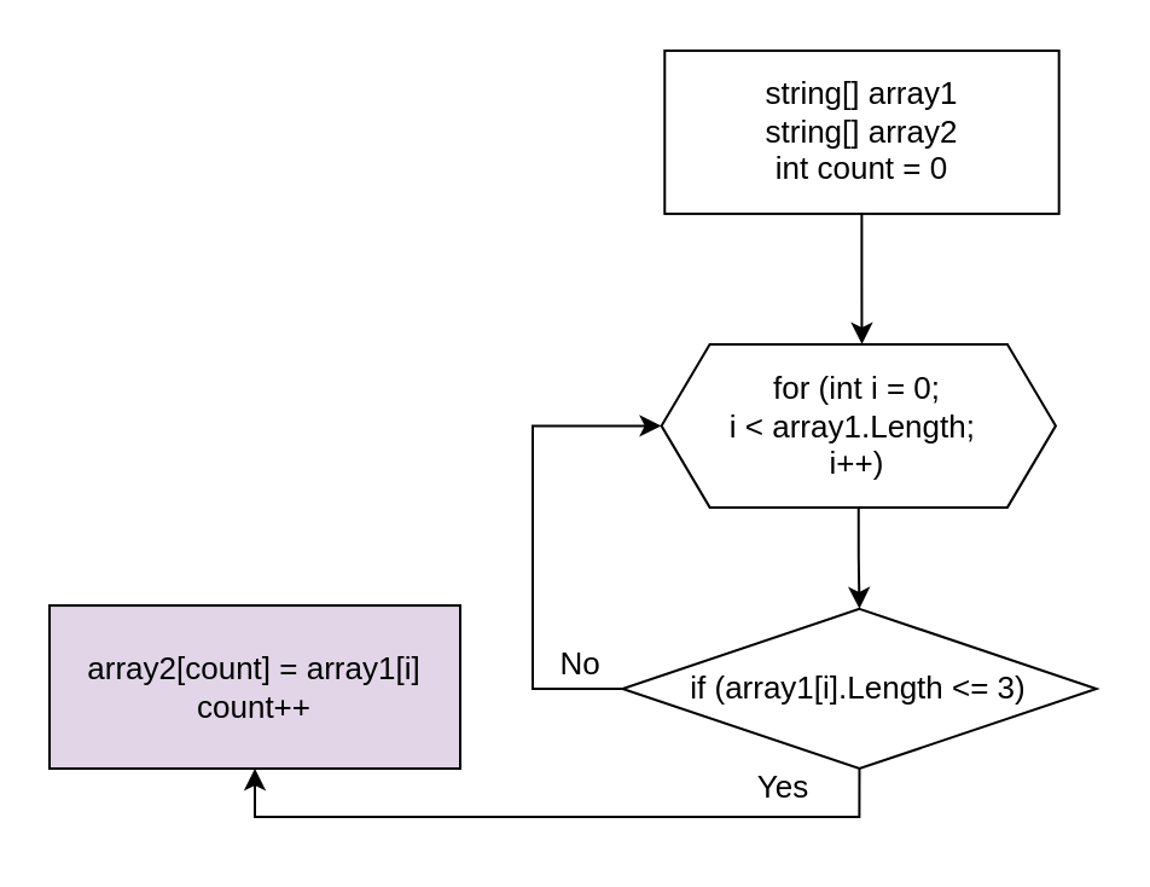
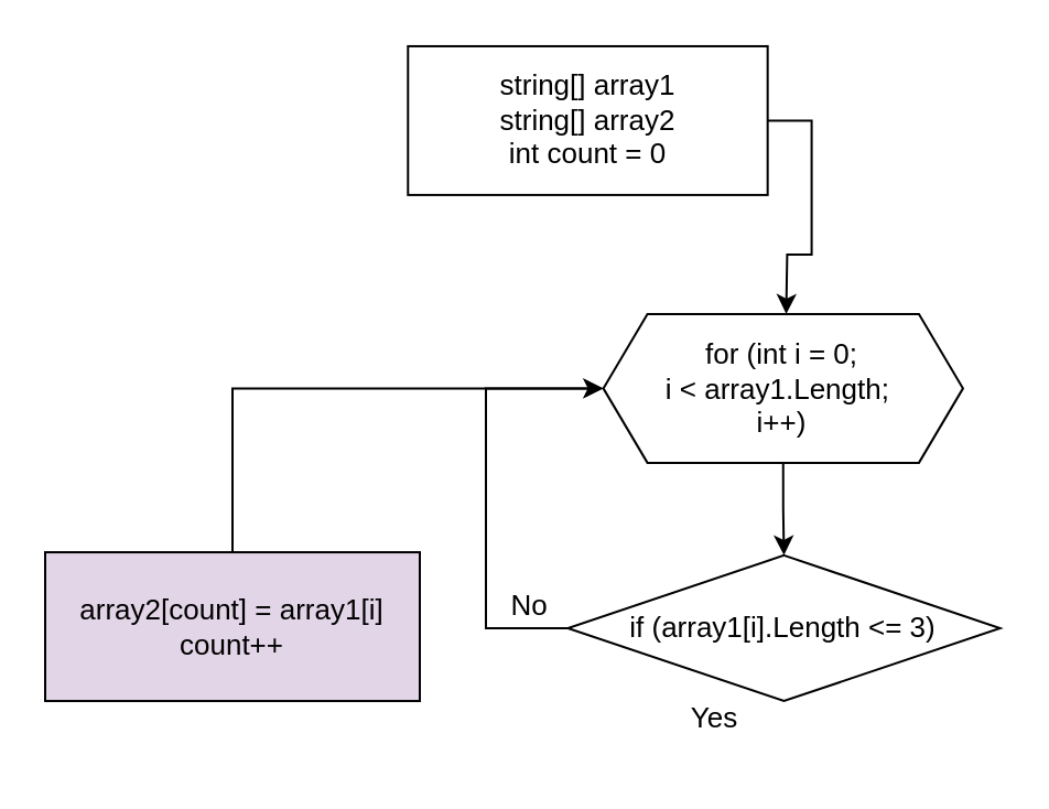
- <mxCell id="3" value="string[] array1&lt;br style=&quot;font-size: 13px;&quot;&gt;string[] array2&lt;br style=&quot;font-size: 13px;&quot;&gt;int count = 0" style="whiteSpace=wrap;html=1;fontSize=13;container=0;" parent="1" vertex="1"><mxGeometry x="274.64" y="20.479" width="163.2" height="67.485" as="geometry" /></mxCell>
+ <mxCell id="3" value="string[] array1&lt;br style=&quot;font-size: 13px;&quot;&gt;string[] array2&lt;br style=&quot;font-size: 13px;&quot;&gt;int count = 0" style="whiteSpace=wrap;html=1;fontSize=13;container=0;" parent="1" vertex="1"><mxGeometry x="184.64" y="20.479" width="163.2" height="67.485" as="geometry" /></mxCell>
+ <mxCell id="8" style="edgeStyle=orthogonalEdgeStyle;rounded=0;orthogonalLoop=1;jettySize=auto;html=1;exitX=0.5;exitY=0;exitDx=0;exitDy=0;entryX=0;entryY=0.5;entryDx=0;entryDy=0;fontSize=13;" edge="1" parent="1" source="7" target="4"><mxGeometry relative="1" as="geometry"><mxPoint x="157" y="101.46" as="sourcePoint" /><mxPoint x="-244.2" y="101.46" as="targetPoint" /></mxGeometry></mxCell>
- <mxCell id="6" style="edgeStyle=orthogonalEdgeStyle;rounded=0;orthogonalLoop=1;jettySize=auto;html=1;exitX=0.5;exitY=1;exitDx=0;exitDy=0;entryX=0.5;entryY=1;entryDx=0;entryDy=0;fontSize=13;" edge="1" parent="1" source="5" target="7"><mxGeometry relative="1" as="geometry"><mxPoint x="153.6" y="499.62" as="sourcePoint" /><mxPoint x="-43.6" y="182.442" as="targetPoint" /></mxGeometry></mxCell>
